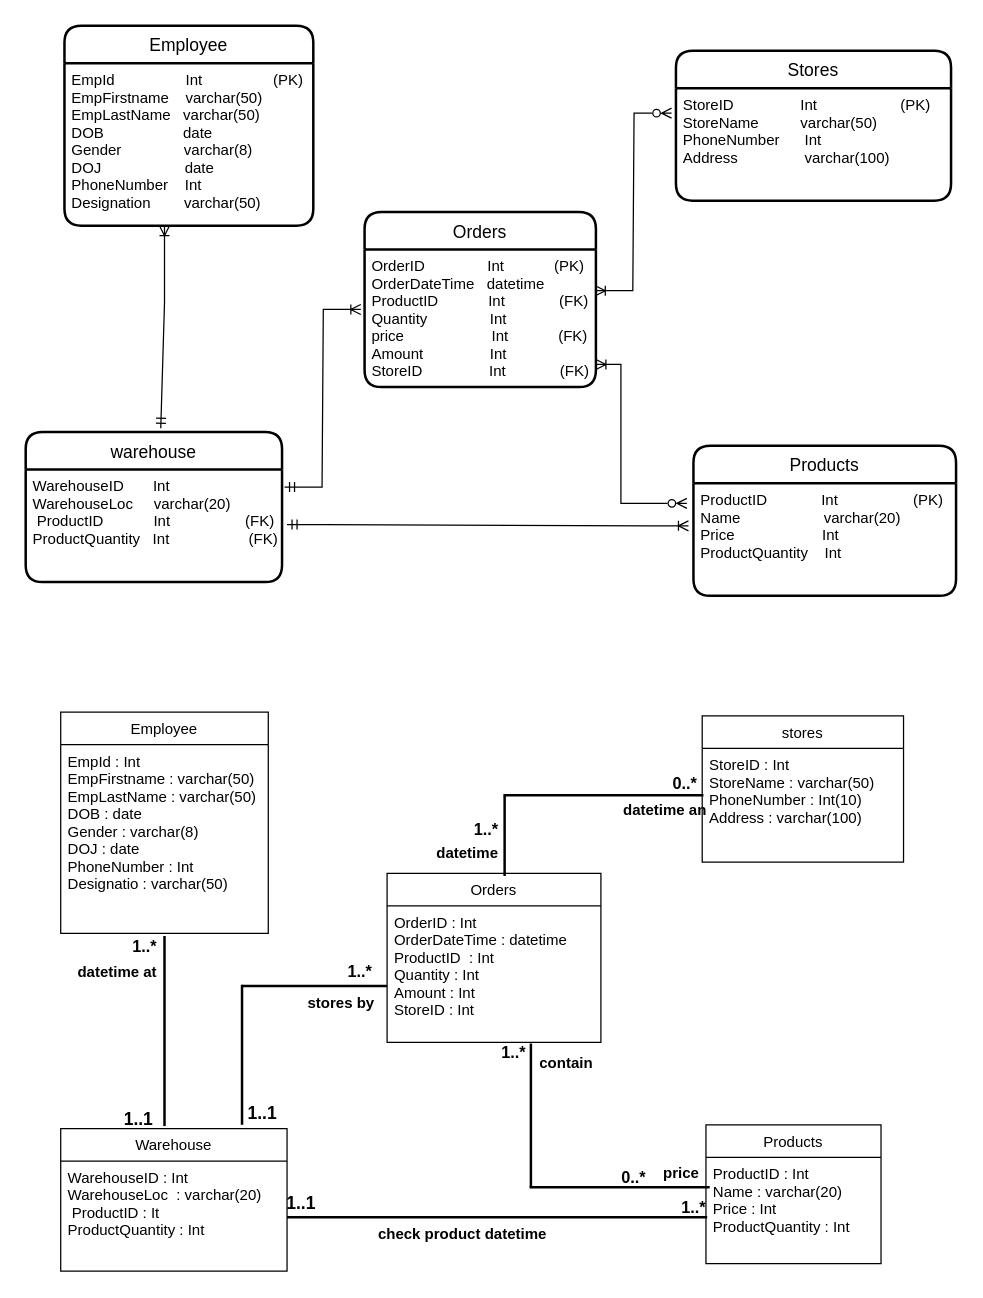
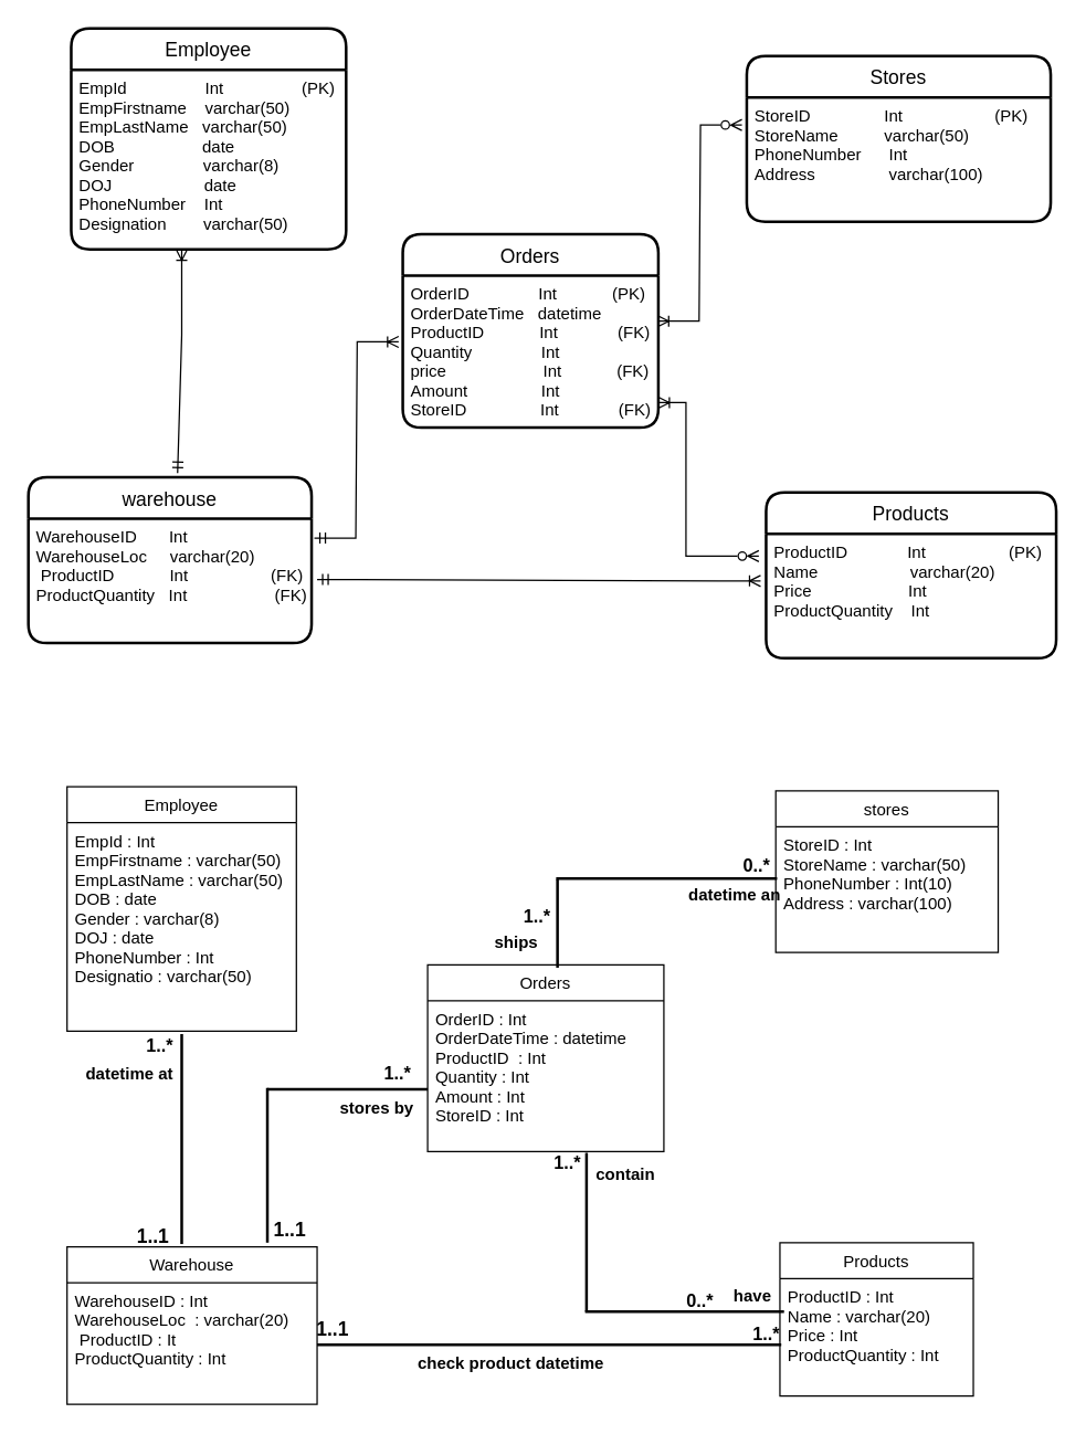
- <mxCell id="32" value="&lt;span style=&quot;font-size: 12px;&quot;&gt;datetime&lt;/span&gt;" style="text;strokeColor=none;fillColor=none;html=1;fontSize=24;fontStyle=1;verticalAlign=middle;align=center;" parent="1" vertex="1"><mxGeometry x="322" y="661" width="102" height="33" as="geometry" /></mxCell>
+ <mxCell id="32" value="&lt;span style=&quot;font-size: 12px;&quot;&gt;ships&lt;/span&gt;" style="text;strokeColor=none;fillColor=none;html=1;fontSize=24;fontStyle=1;verticalAlign=middle;align=center;" parent="1" vertex="1"><mxGeometry x="322" y="661" width="102" height="33" as="geometry" /></mxCell>
- <mxCell id="37" value="&lt;span style=&quot;font-size: 12px;&quot;&gt;price&lt;/span&gt;" style="text;strokeColor=none;fillColor=none;html=1;fontSize=24;fontStyle=1;verticalAlign=middle;align=center;" parent="1" vertex="1"><mxGeometry x="494" y="914" width="100" height="40" as="geometry" /></mxCell>
+ <mxCell id="37" value="&lt;span style=&quot;font-size: 12px;&quot;&gt;have&lt;/span&gt;" style="text;strokeColor=none;fillColor=none;html=1;fontSize=24;fontStyle=1;verticalAlign=middle;align=center;" parent="1" vertex="1"><mxGeometry x="494" y="914" width="100" height="40" as="geometry" /></mxCell>
